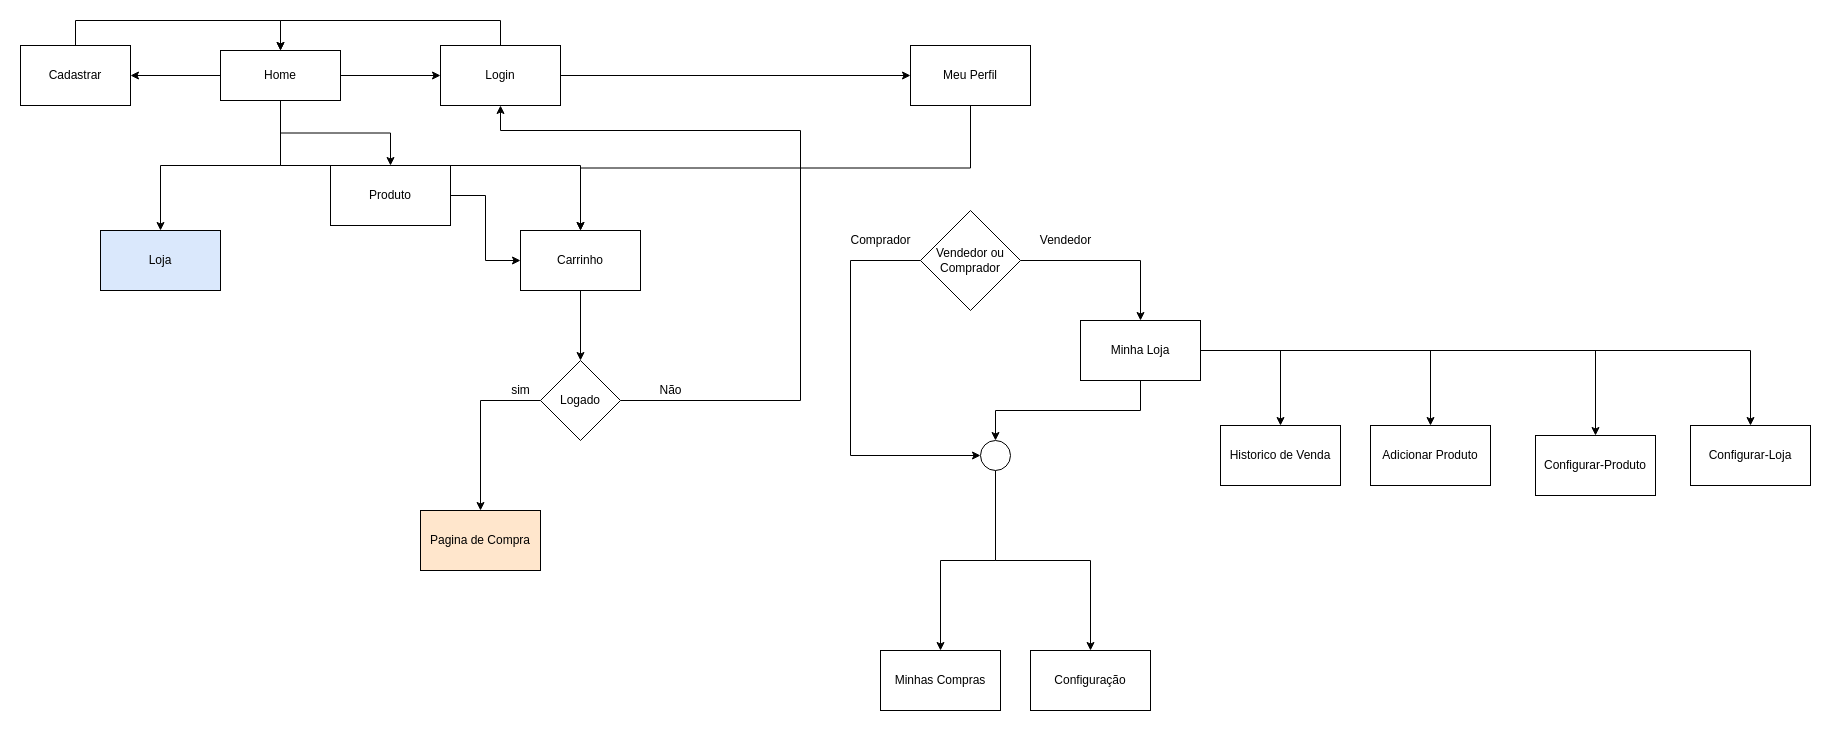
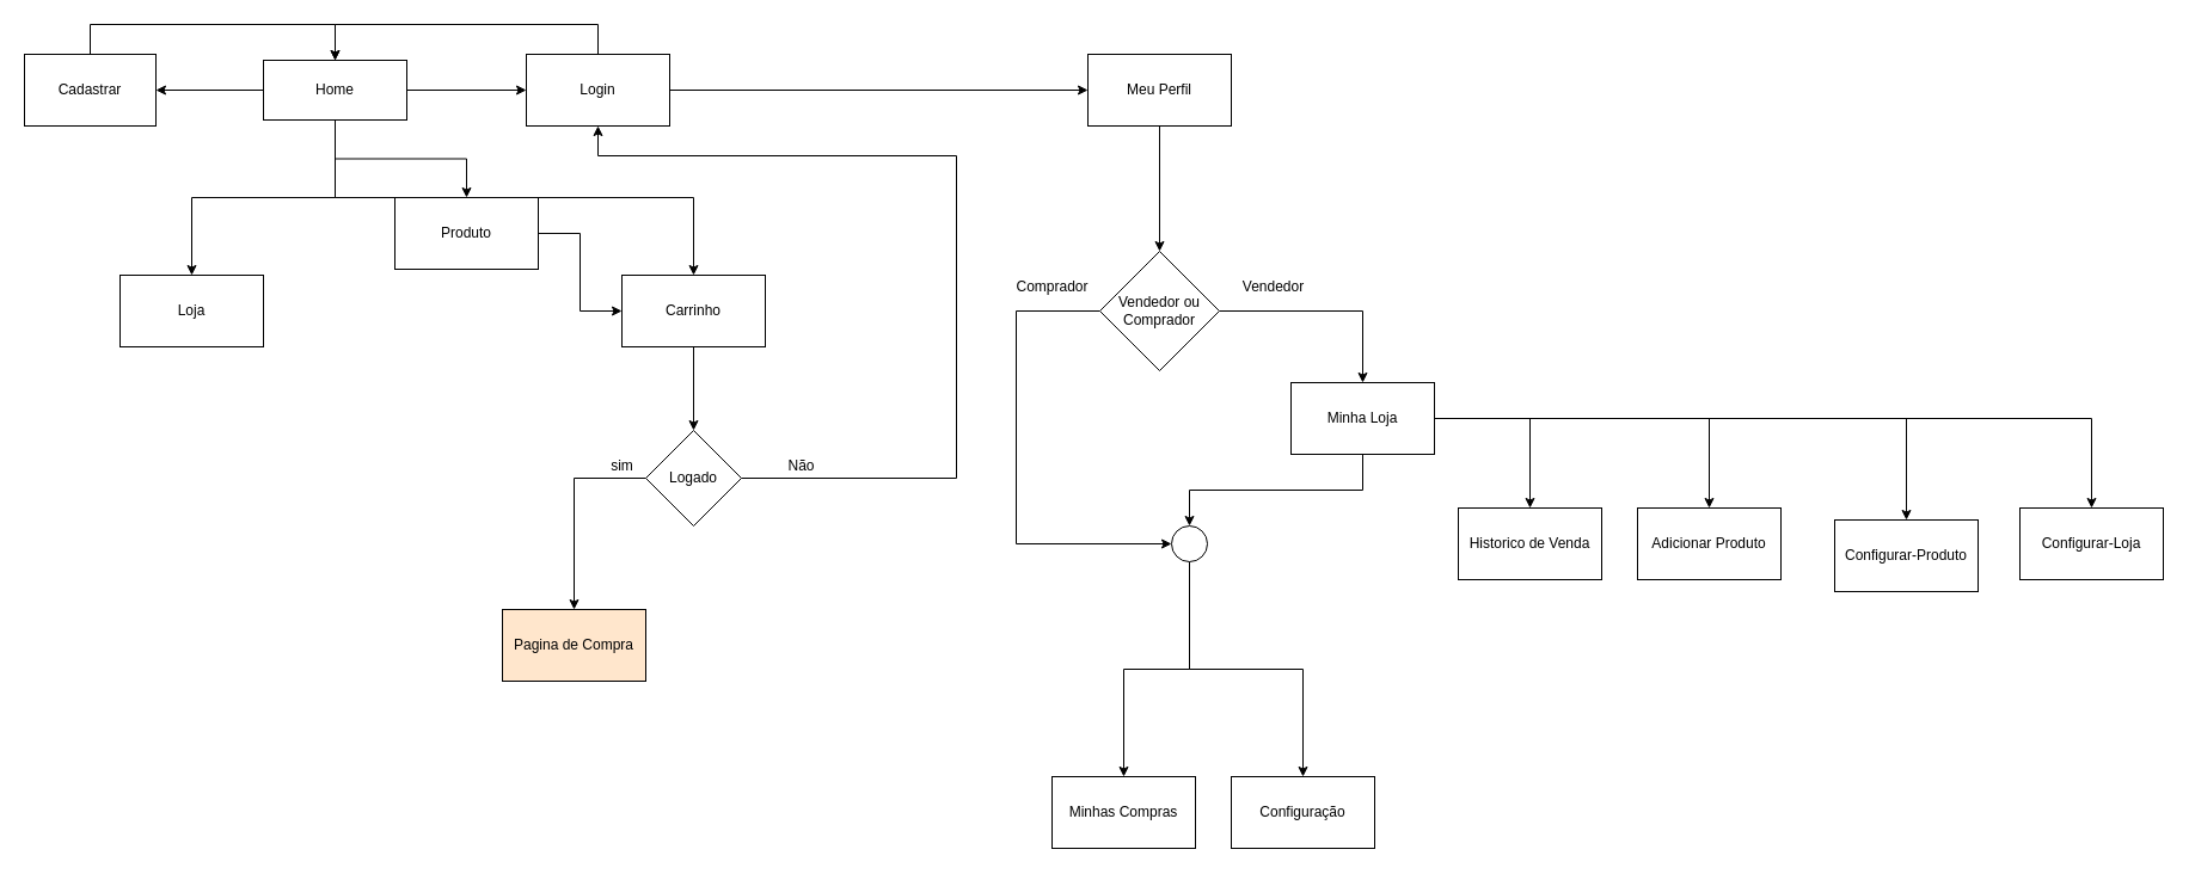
- <mxCell id="19" style="edgeStyle=orthogonalEdgeStyle;rounded=0;orthogonalLoop=1;jettySize=auto;html=1;exitX=0.5;exitY=1;exitDx=0;exitDy=0;" edge="1" parent="1" source="20" target="28"><mxGeometry relative="1" as="geometry" /></mxCell>
+ <mxCell id="19" style="edgeStyle=orthogonalEdgeStyle;rounded=0;orthogonalLoop=1;jettySize=auto;html=1;exitX=0.5;exitY=1;exitDx=0;exitDy=0;entryX=0.5;entryY=0;entryDx=0;entryDy=0;" edge="1" parent="1" source="20" target="18"><mxGeometry relative="1" as="geometry" /></mxCell>
- <mxCell id="15" value="Loja" style="rounded=0;whiteSpace=wrap;html=1;fillColor=#dae8fc;" vertex="1" parent="1"><mxGeometry x="100" y="230" width="120" height="60" as="geometry" /></mxCell>
+ <mxCell id="15" value="Loja" style="rounded=0;whiteSpace=wrap;html=1;" vertex="1" parent="1"><mxGeometry x="100" y="230" width="120" height="60" as="geometry" /></mxCell>
